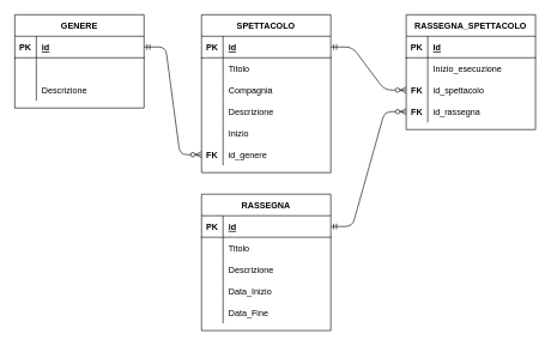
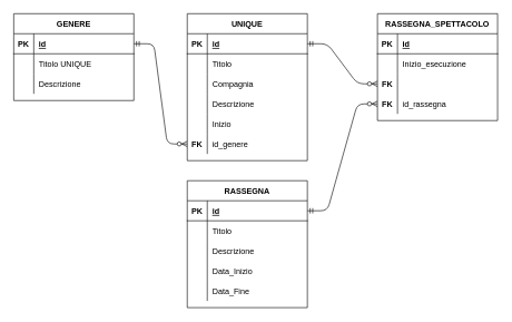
- <mxCell id="12" value="SPETTACOLO" style="shape=table;startSize=30;container=1;collapsible=1;childLayout=tableLayout;fixedRows=1;rowLines=0;fontStyle=1;align=center;resizeLast=1;" parent="1" vertex="1"><mxGeometry x="280" y="20" width="180" height="220" as="geometry"><mxRectangle x="180" y="40" width="110" height="30" as="alternateBounds" /></mxGeometry></mxCell>
+ <mxCell id="12" value="UNIQUE" style="shape=table;startSize=30;container=1;collapsible=1;childLayout=tableLayout;fixedRows=1;rowLines=0;fontStyle=1;align=center;resizeLast=1;" parent="1" vertex="1"><mxGeometry x="280" y="20" width="180" height="220" as="geometry"><mxRectangle x="180" y="40" width="110" height="30" as="alternateBounds" /></mxGeometry></mxCell>
+ <mxCell id="8" value="Titolo UNIQUE" style="shape=partialRectangle;connectable=0;fillColor=none;top=0;left=0;bottom=0;right=0;align=left;spacingLeft=6;overflow=hidden;" parent="6" vertex="1"><mxGeometry x="30" width="150" height="30" as="geometry" /></mxCell>
- <mxCell id="56" value="id_spettacolo" style="shape=partialRectangle;connectable=0;fillColor=none;top=0;left=0;bottom=0;right=0;align=left;spacingLeft=6;overflow=hidden;" parent="54" vertex="1"><mxGeometry x="30" width="150" height="30" as="geometry" /></mxCell>
